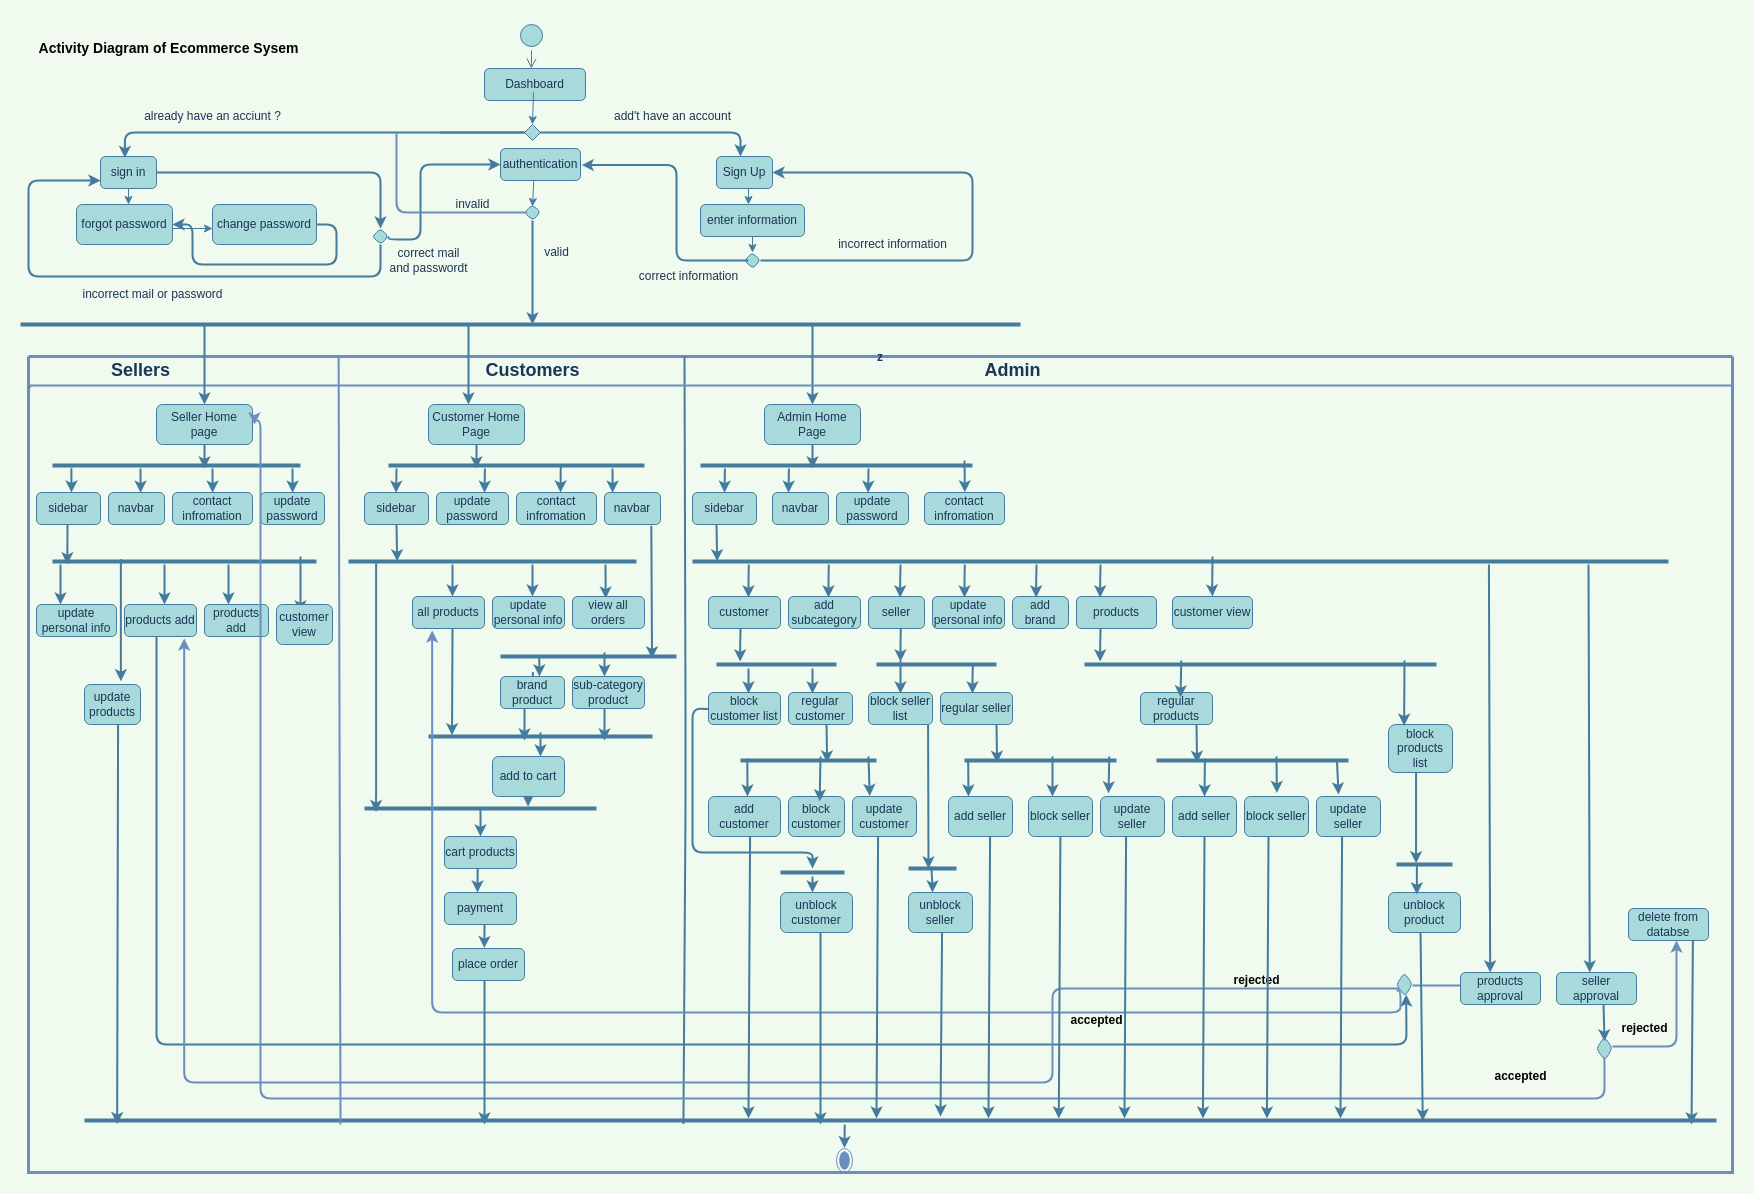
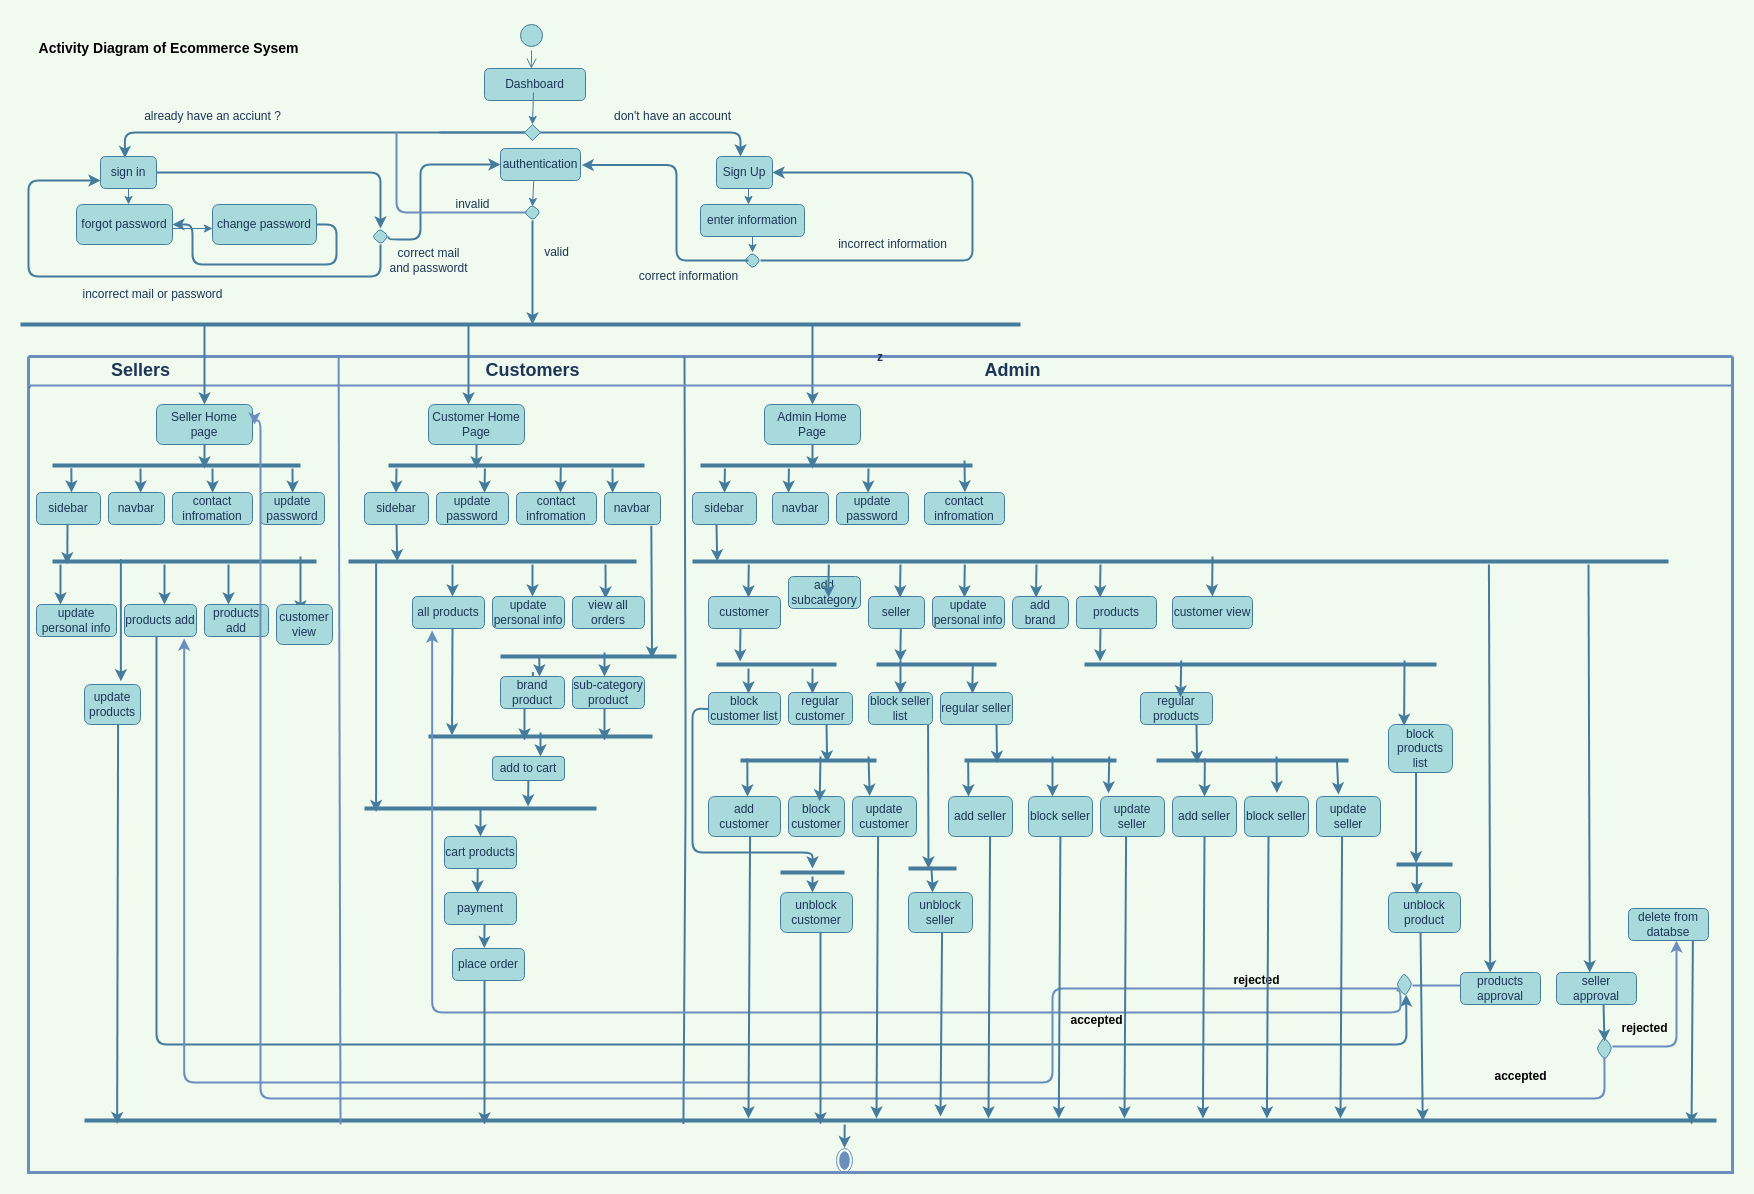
- <mxCell id="11" value="add't have an account" style="text;html=1;resizable=0;autosize=1;align=center;verticalAlign=middle;points=[];fillColor=none;strokeColor=none;fontColor=#1D3557;rounded=1;" parent="1" vertex="1"><mxGeometry x="604" y="100" width="136" height="32" as="geometry" /></mxCell>
+ <mxCell id="11" value="don't have an account" style="text;html=1;resizable=0;autosize=1;align=center;verticalAlign=middle;points=[];fillColor=none;strokeColor=none;fontColor=#1D3557;rounded=1;" parent="1" vertex="1"><mxGeometry x="604" y="100" width="136" height="32" as="geometry" /></mxCell>
- <mxCell id="67" value="add subcategory" style="whiteSpace=wrap;html=1;fillColor=#A8DADC;strokeColor=#457B9D;fontColor=#1D3557;rounded=1;" parent="29" vertex="1"><mxGeometry x="760" y="240" width="72" height="32" as="geometry" /></mxCell>
+ <mxCell id="67" value="add subcategory" style="whiteSpace=wrap;html=1;fillColor=#A8DADC;strokeColor=#457B9D;fontColor=#1D3557;rounded=1;" parent="29" vertex="1"><mxGeometry x="760" y="220" width="72" height="32" as="geometry" /></mxCell>
- <mxCell id="96" value="add to cart" style="whiteSpace=wrap;html=1;fillColor=#A8DADC;strokeColor=#457B9D;fontColor=#1D3557;rounded=1;" parent="29" vertex="1"><mxGeometry x="464" y="400" width="72" height="40" as="geometry" /></mxCell>
+ <mxCell id="96" value="add to cart" style="whiteSpace=wrap;html=1;fillColor=#A8DADC;strokeColor=#457B9D;fontColor=#1D3557;rounded=1;" parent="29" vertex="1"><mxGeometry x="464" y="400" width="72" height="24" as="geometry" /></mxCell>
